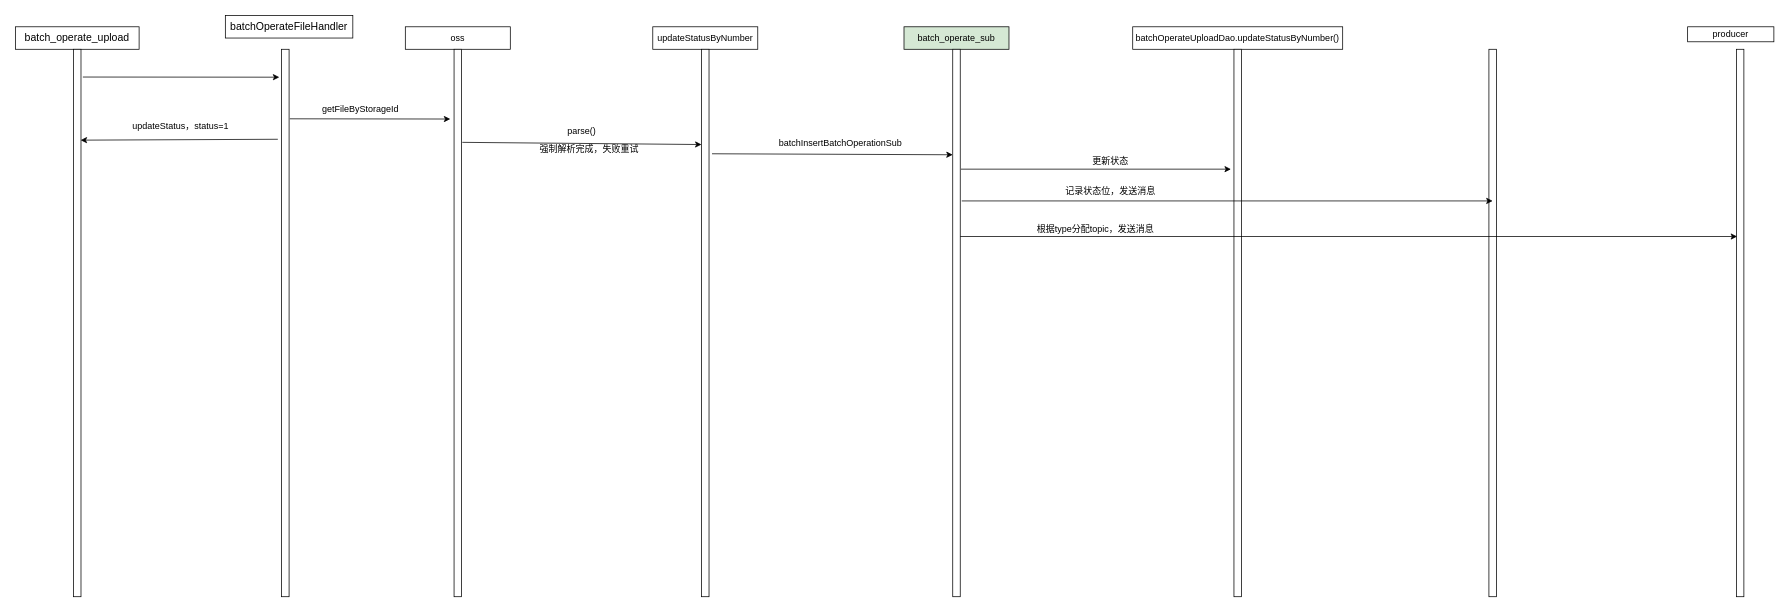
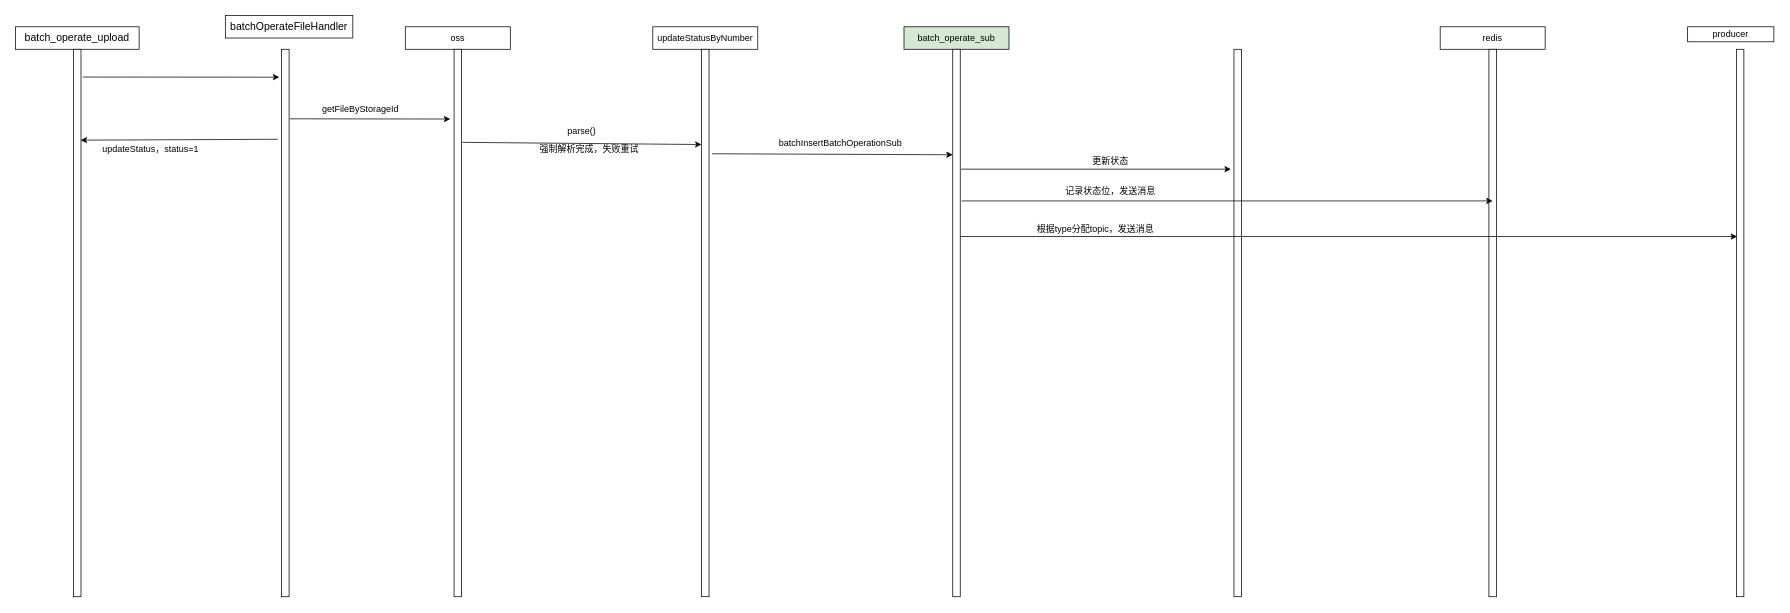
- <mxCell id="13" value="batchOperateUploadDao.updateStatusByNumber()" style="rounded=0;whiteSpace=wrap;html=1;" parent="1" vertex="1"><mxGeometry x="1510" y="35" width="280" height="30" as="geometry" /></mxCell>
+ <mxCell id="26" value="redis" style="rounded=0;whiteSpace=wrap;html=1;" vertex="1" parent="1"><mxGeometry x="1920" y="35" width="140" height="30" as="geometry" /></mxCell>
- <mxCell id="21" value="updateStatus，status=1" style="text;html=1;align=center;verticalAlign=middle;resizable=0;points=[];autosize=1;" vertex="1" parent="1"><mxGeometry x="170" y="158" width="140" height="20" as="geometry" /></mxCell>
+ <mxCell id="21" value="updateStatus，status=1" style="text;html=1;align=center;verticalAlign=middle;resizable=0;points=[];autosize=1;" vertex="1" parent="1"><mxGeometry x="130" y="188" width="140" height="20" as="geometry" /></mxCell>
